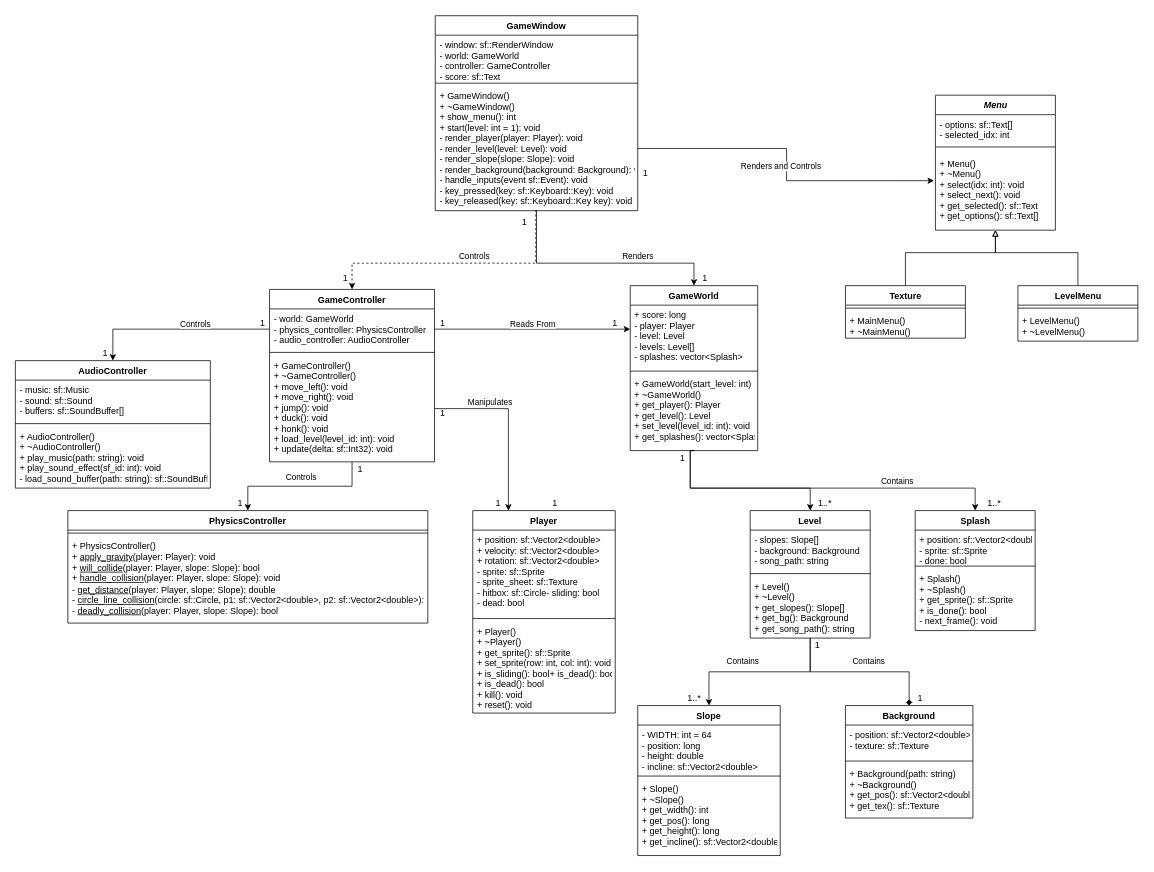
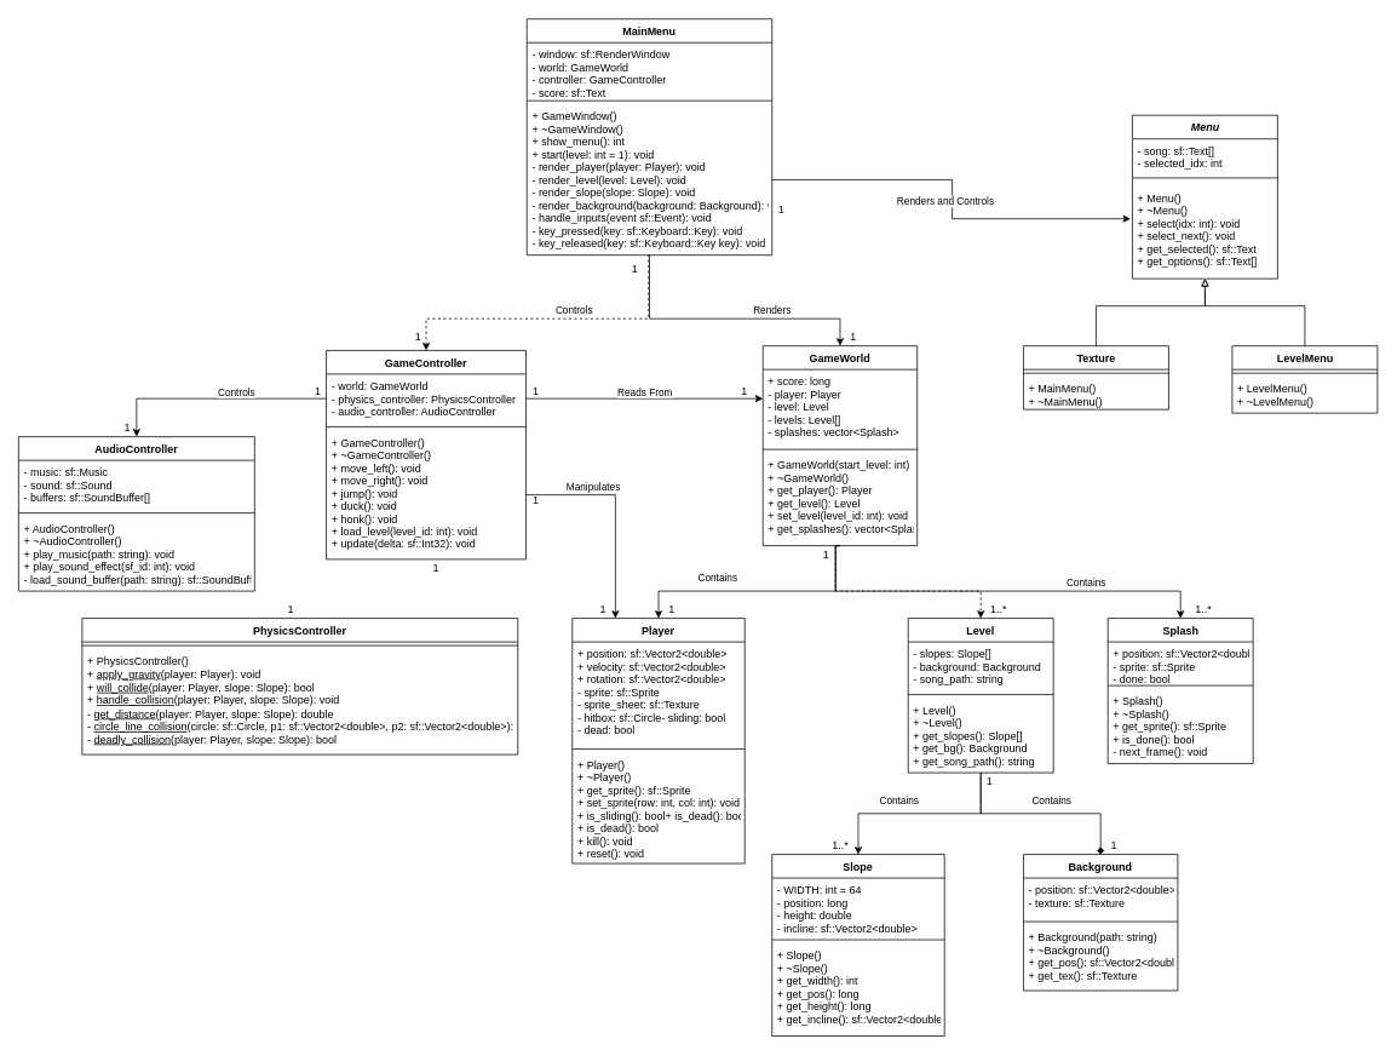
- <mxCell id="6" value="GameWindow" style="swimlane;fontStyle=1;align=center;verticalAlign=top;childLayout=stackLayout;horizontal=1;startSize=26;horizontalStack=0;resizeParent=1;resizeParentMax=0;resizeLast=0;collapsible=1;marginBottom=0;" parent="1" vertex="1"><mxGeometry x="580" y="20" width="270" height="260" as="geometry" /></mxCell>
+ <mxCell id="6" value="MainMenu" style="swimlane;fontStyle=1;align=center;verticalAlign=top;childLayout=stackLayout;horizontal=1;startSize=26;horizontalStack=0;resizeParent=1;resizeParentMax=0;resizeLast=0;collapsible=1;marginBottom=0;" parent="1" vertex="1"><mxGeometry x="580" y="20" width="270" height="260" as="geometry" /></mxCell>
- <mxCell id="81" value="- options: sf::Text[]&#10;- selected_idx: int&#10;" style="text;strokeColor=none;fillColor=none;align=left;verticalAlign=top;spacingLeft=4;spacingRight=4;overflow=hidden;rotatable=0;points=[[0,0.5],[1,0.5]];portConstraint=eastwest;" parent="80" vertex="1"><mxGeometry y="26" width="160" height="34" as="geometry" /></mxCell>
+ <mxCell id="81" value="- song: sf::Text[]&#10;- selected_idx: int&#10;" style="text;strokeColor=none;fillColor=none;align=left;verticalAlign=top;spacingLeft=4;spacingRight=4;overflow=hidden;rotatable=0;points=[[0,0.5],[1,0.5]];portConstraint=eastwest;" parent="80" vertex="1"><mxGeometry y="26" width="160" height="34" as="geometry" /></mxCell>
- <mxCell id="10" style="edgeStyle=orthogonalEdgeStyle;rounded=0;orthogonalLoop=1;jettySize=auto;html=1;exitX=0.5;exitY=1;exitDx=0;exitDy=0;entryX=0.5;entryY=0;entryDx=0;entryDy=0;" parent="1" source="12" target="45" edge="1"><mxGeometry relative="1" as="geometry" /></mxCell>
- <mxCell id="11" value="Controls" style="edgeLabel;html=1;align=center;verticalAlign=middle;resizable=0;points=[];" parent="10" vertex="1" connectable="0"><mxGeometry x="-0.068" y="-1" relative="1" as="geometry"><mxPoint x="-6.34" y="-11.5" as="offset" /></mxGeometry></mxCell>
+ <mxCell id="18" style="edgeStyle=orthogonalEdgeStyle;rounded=0;orthogonalLoop=1;jettySize=auto;html=1;exitX=0.5;exitY=1;exitDx=0;exitDy=0;entryX=0.5;entryY=0;entryDx=0;entryDy=0;" parent="1" source="23" target="28" edge="1"><mxGeometry relative="1" as="geometry"><Array as="points"><mxPoint x="920" y="650" /><mxPoint x="725" y="650" /></Array></mxGeometry></mxCell>
+ <mxCell id="19" value="Contains" style="edgeLabel;html=1;align=center;verticalAlign=middle;resizable=0;points=[];" parent="18" vertex="1" connectable="0"><mxGeometry x="0.192" y="-1" relative="1" as="geometry"><mxPoint x="-18.83" y="-14" as="offset" /></mxGeometry></mxCell>
- <mxCell id="22" style="edgeStyle=orthogonalEdgeStyle;rounded=0;orthogonalLoop=1;jettySize=auto;html=1;exitX=0.5;exitY=1;exitDx=0;exitDy=0;entryX=0.5;entryY=0;entryDx=0;entryDy=0;" parent="1" source="23" target="56" edge="1"><mxGeometry relative="1" as="geometry"><Array as="points"><mxPoint x="920" y="650" /><mxPoint x="1080" y="650" /></Array></mxGeometry></mxCell>
+ <mxCell id="22" style="edgeStyle=orthogonalEdgeStyle;rounded=0;orthogonalLoop=1;jettySize=auto;html=1;exitX=0.5;exitY=1;exitDx=0;exitDy=0;entryX=0.5;entryY=0;entryDx=0;entryDy=0;dashed=1;" parent="1" source="23" target="56" edge="1"><mxGeometry relative="1" as="geometry"><Array as="points"><mxPoint x="920" y="650" /><mxPoint x="1080" y="650" /></Array></mxGeometry></mxCell>
